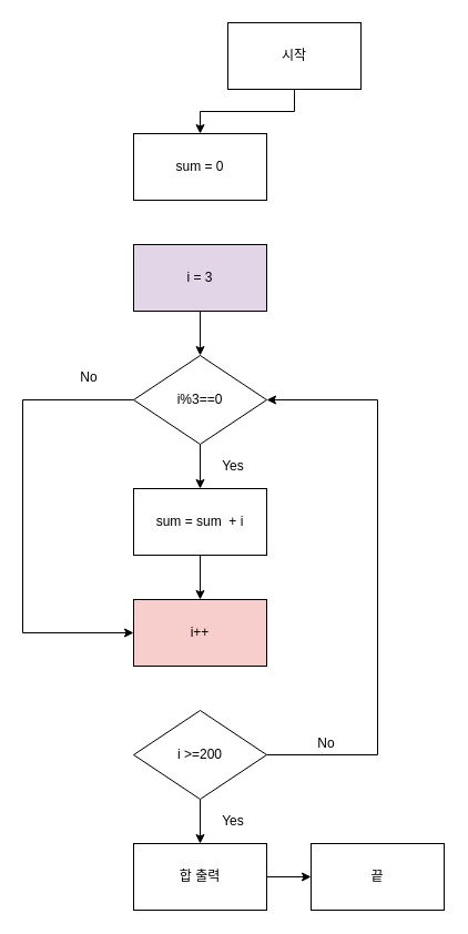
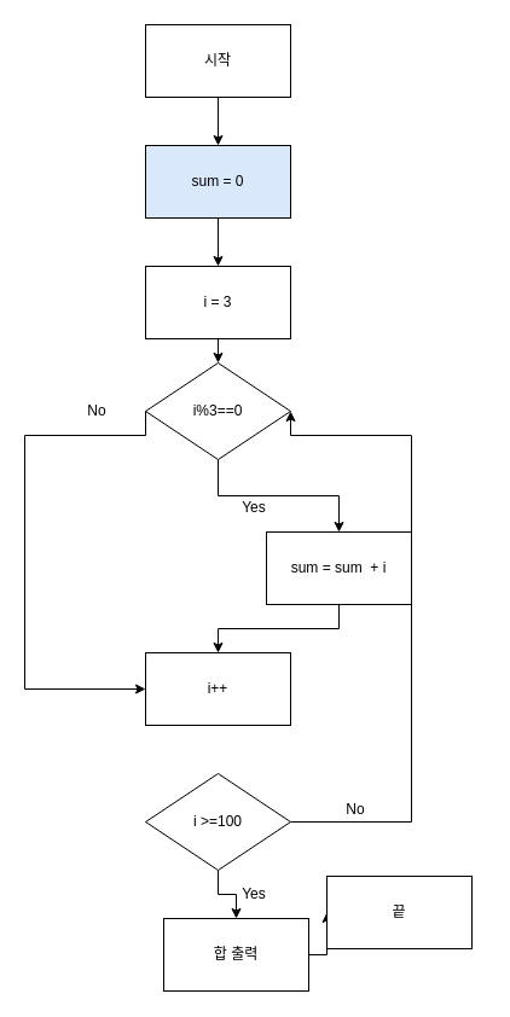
- <mxCell id="3" value="&lt;blockquote&gt;시작&lt;/blockquote&gt;" style="rounded=0;whiteSpace=wrap;html=1;" vertex="1" parent="1"><mxGeometry x="205" y="20" width="120" height="60" as="geometry" /></mxCell>
+ <mxCell id="3" value="&lt;blockquote&gt;시작&lt;/blockquote&gt;" style="rounded=0;whiteSpace=wrap;html=1;" vertex="1" parent="1"><mxGeometry x="120" y="20" width="120" height="60" as="geometry" /></mxCell>
- <mxCell id="7" value="sum = 0" style="rounded=0;whiteSpace=wrap;html=1;" vertex="1" parent="1"><mxGeometry x="120" y="120" width="120" height="60" as="geometry" /></mxCell>
+ <mxCell id="7" value="sum = 0" style="rounded=0;whiteSpace=wrap;html=1;fillColor=#dae8fc;" vertex="1" parent="1"><mxGeometry x="120" y="120" width="120" height="60" as="geometry" /></mxCell>
+ <mxCell id="6" style="edgeStyle=orthogonalEdgeStyle;rounded=0;orthogonalLoop=1;jettySize=auto;html=1;exitX=0.5;exitY=1;exitDx=0;exitDy=0;entryX=0.5;entryY=0;entryDx=0;entryDy=0;" edge="1" parent="1" source="7" target="5"><mxGeometry relative="1" as="geometry" /></mxCell>
- <mxCell id="5" value="i = 3" style="rounded=0;whiteSpace=wrap;html=1;fillColor=#e1d5e7;" vertex="1" parent="1"><mxGeometry x="120" y="220" width="120" height="60" as="geometry" /></mxCell>
+ <mxCell id="5" value="i = 3" style="rounded=0;whiteSpace=wrap;html=1;" vertex="1" parent="1"><mxGeometry x="120" y="220" width="120" height="60" as="geometry" /></mxCell>
- <mxCell id="10" value="i%3==0" style="rhombus;whiteSpace=wrap;html=1;" vertex="1" parent="1"><mxGeometry x="120" y="320" width="120" height="80" as="geometry" /></mxCell>
+ <mxCell id="10" value="i%3==0" style="rhombus;whiteSpace=wrap;html=1;" vertex="1" parent="1"><mxGeometry x="120" y="300" width="120" height="80" as="geometry" /></mxCell>
- <mxCell id="12" value="sum = sum&amp;nbsp; + i" style="rounded=0;whiteSpace=wrap;html=1;" vertex="1" parent="1"><mxGeometry x="120" y="440" width="120" height="60" as="geometry" /></mxCell>
+ <mxCell id="12" value="sum = sum&amp;nbsp; + i" style="rounded=0;whiteSpace=wrap;html=1;" vertex="1" parent="1"><mxGeometry x="220" y="440" width="120" height="60" as="geometry" /></mxCell>
- <mxCell id="13" value="i++" style="rounded=0;whiteSpace=wrap;html=1;fillColor=#f8cecc;" vertex="1" parent="1"><mxGeometry x="120" y="540" width="120" height="60" as="geometry" /></mxCell>
+ <mxCell id="13" value="i++" style="rounded=0;whiteSpace=wrap;html=1;" vertex="1" parent="1"><mxGeometry x="120" y="540" width="120" height="60" as="geometry" /></mxCell>
- <mxCell id="16" value="i &amp;gt;=200" style="rhombus;whiteSpace=wrap;html=1;" vertex="1" parent="1"><mxGeometry x="120" y="640" width="120" height="80" as="geometry" /></mxCell>
+ <mxCell id="16" value="i &amp;gt;=100" style="rhombus;whiteSpace=wrap;html=1;" vertex="1" parent="1"><mxGeometry x="120" y="640" width="120" height="80" as="geometry" /></mxCell>
- <mxCell id="21" value="합 출력" style="rounded=0;whiteSpace=wrap;html=1;" vertex="1" parent="1"><mxGeometry x="120" y="760" width="120" height="60" as="geometry" /></mxCell>
+ <mxCell id="21" value="합 출력" style="rounded=0;whiteSpace=wrap;html=1;" vertex="1" parent="1"><mxGeometry x="135" y="760" width="120" height="60" as="geometry" /></mxCell>
- <mxCell id="22" value="끝" style="rounded=0;whiteSpace=wrap;html=1;" vertex="1" parent="1"><mxGeometry x="280" y="760" width="120" height="60" as="geometry" /></mxCell>
+ <mxCell id="22" value="끝" style="rounded=0;whiteSpace=wrap;html=1;" vertex="1" parent="1"><mxGeometry x="270" y="725" width="120" height="60" as="geometry" /></mxCell>
